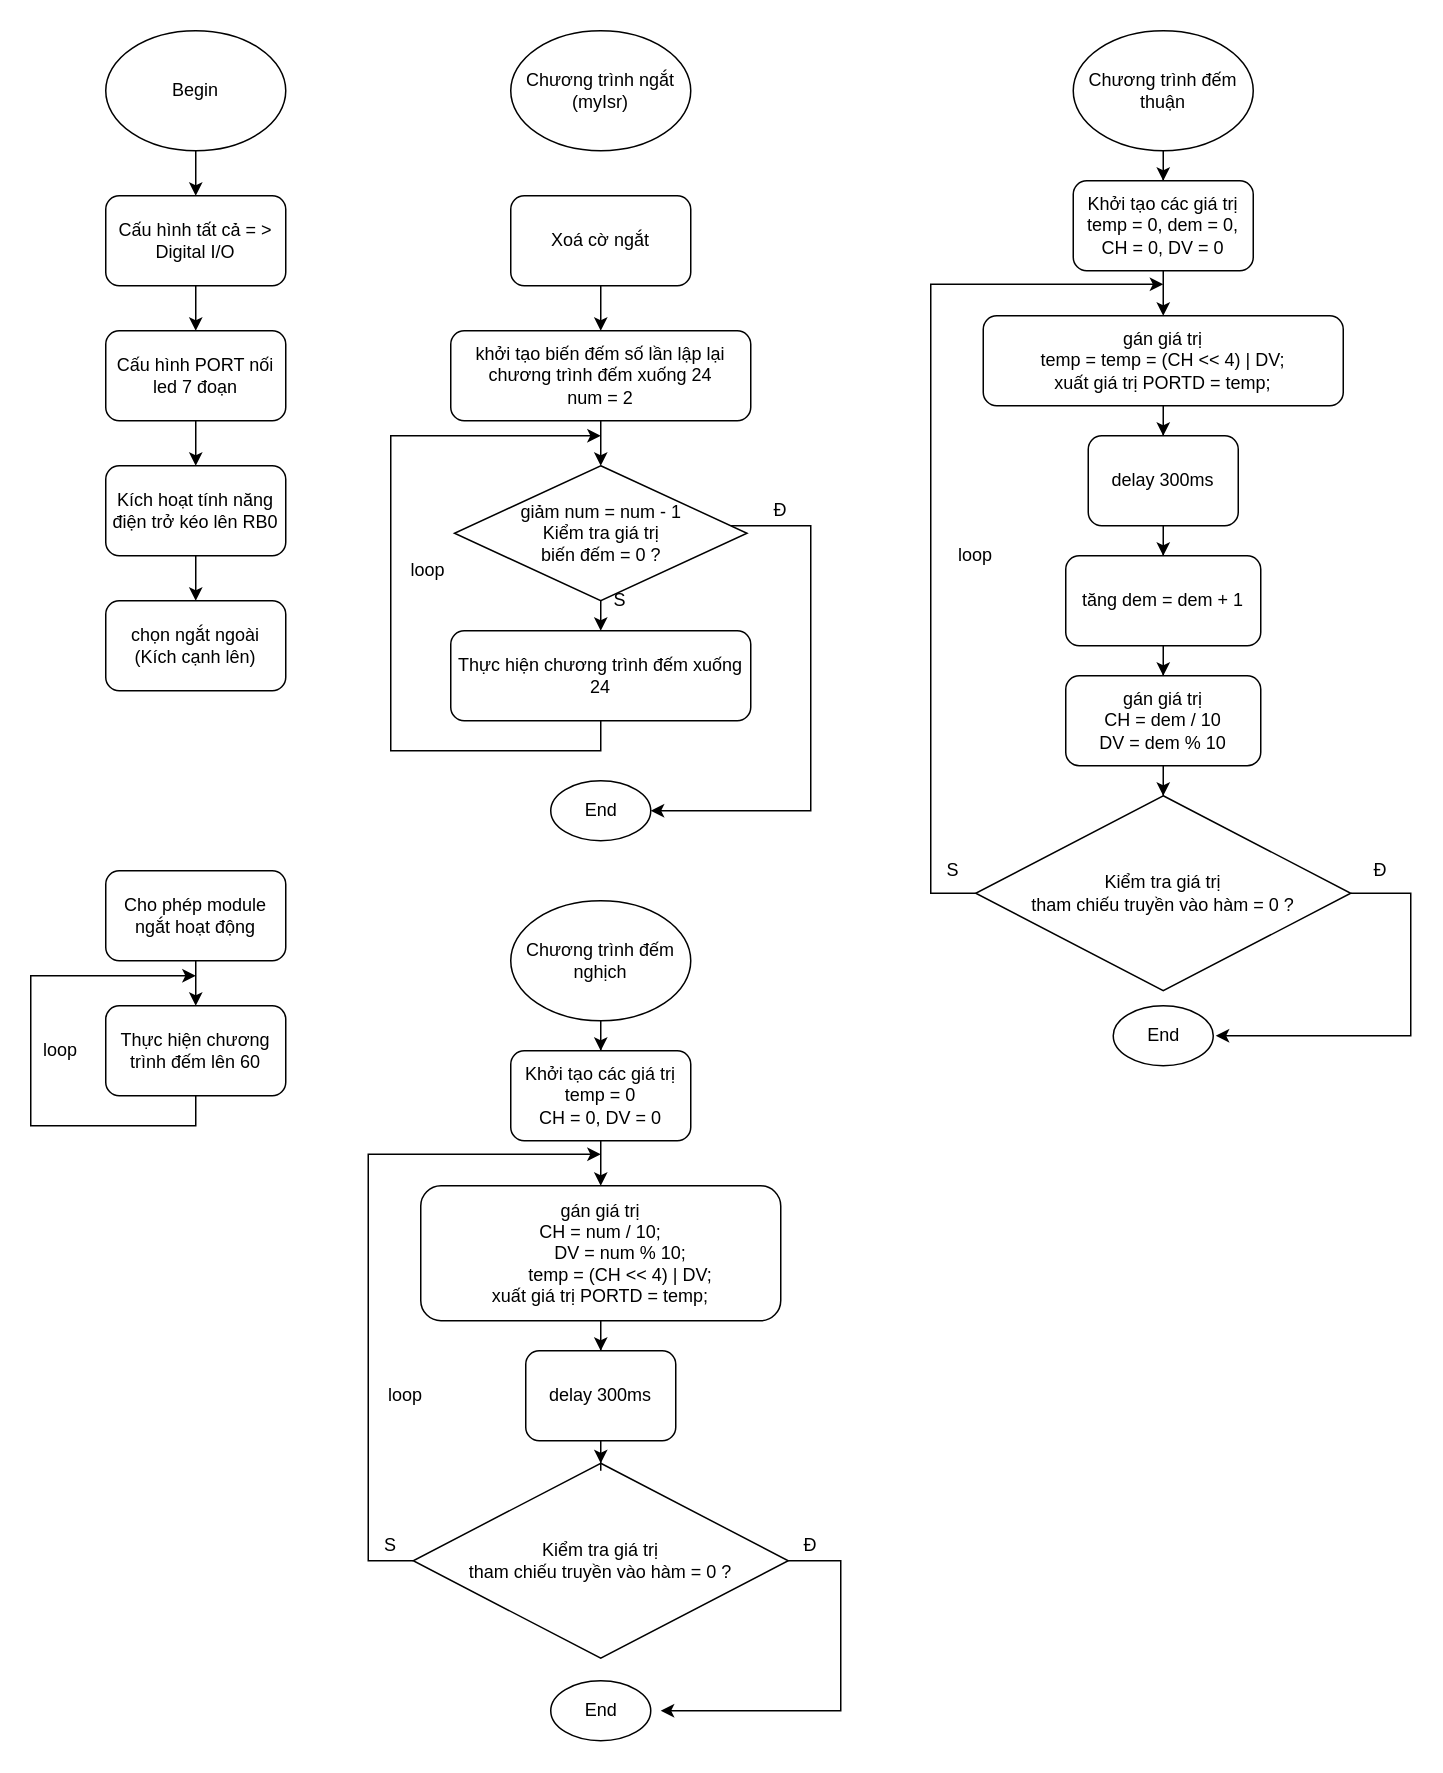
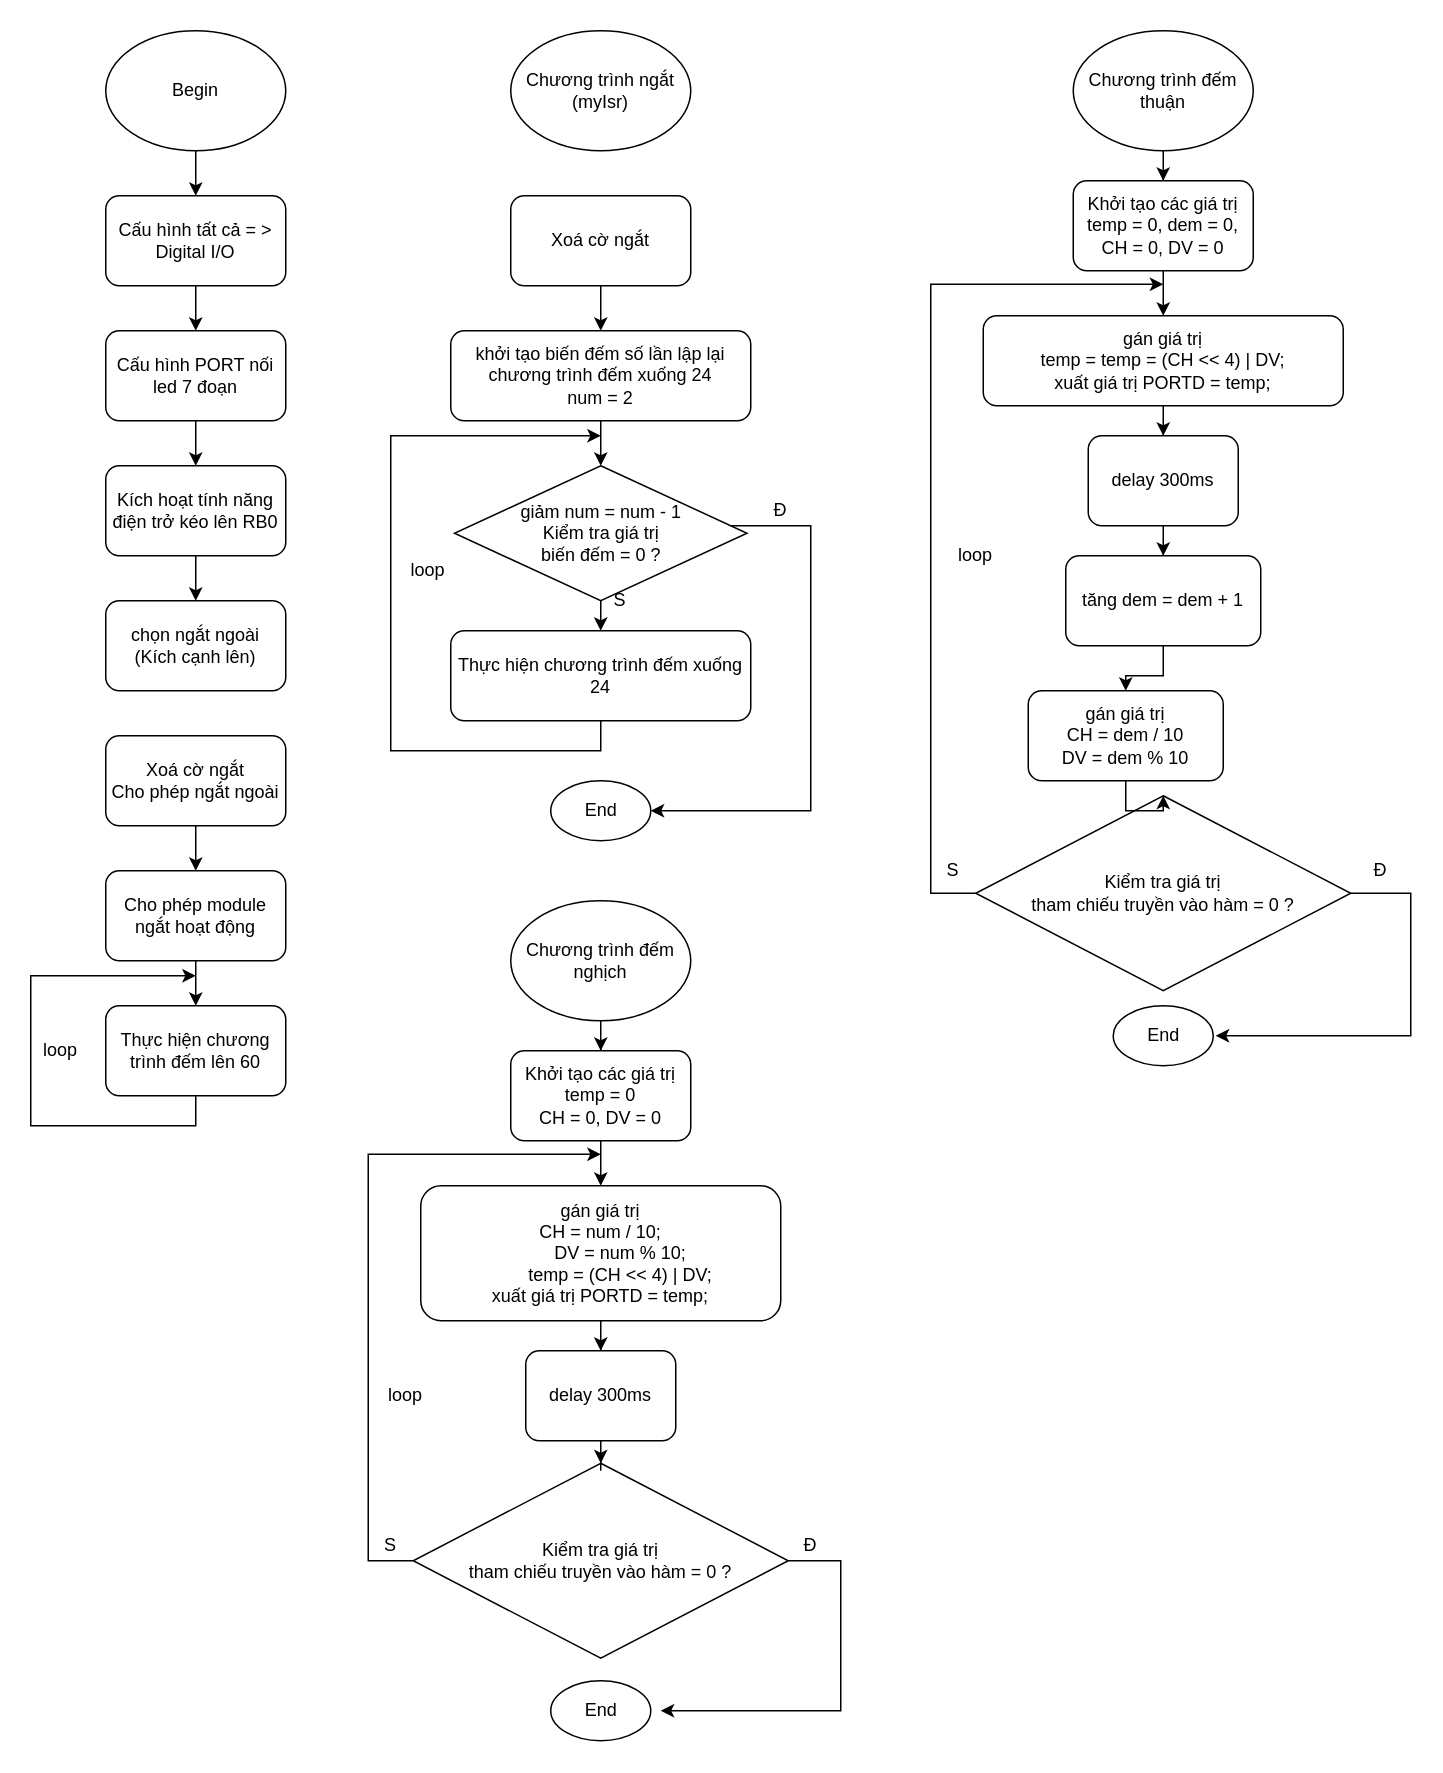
- <mxCell id="46" value="&lt;div&gt;gán giá trị&lt;/div&gt;&lt;div&gt;CH = dem / 10&lt;/div&gt;&lt;div&gt;&lt;span&gt;DV = dem % 10&lt;/span&gt;&lt;/div&gt;" style="rounded=1;whiteSpace=wrap;html=1;" vertex="1" parent="1"><mxGeometry x="710" y="450" width="130" height="60" as="geometry" /></mxCell>
+ <mxCell id="46" value="&lt;div&gt;gán giá trị&lt;/div&gt;&lt;div&gt;CH = dem / 10&lt;/div&gt;&lt;div&gt;&lt;span&gt;DV = dem % 10&lt;/span&gt;&lt;/div&gt;" style="rounded=1;whiteSpace=wrap;html=1;" vertex="1" parent="1"><mxGeometry x="685" y="460" width="130" height="60" as="geometry" /></mxCell>
+ <mxCell id="12" value="Xoá cờ ngắt&lt;br&gt;Cho phép ngắt ngoài" style="rounded=1;whiteSpace=wrap;html=1;" vertex="1" parent="1"><mxGeometry x="70" y="490" width="120" height="60" as="geometry" /></mxCell>
+ <mxCell id="11" value="" style="edgeStyle=orthogonalEdgeStyle;rounded=0;orthogonalLoop=1;jettySize=auto;html=1;" edge="1" parent="1" source="12" target="14"><mxGeometry relative="1" as="geometry" /></mxCell>
